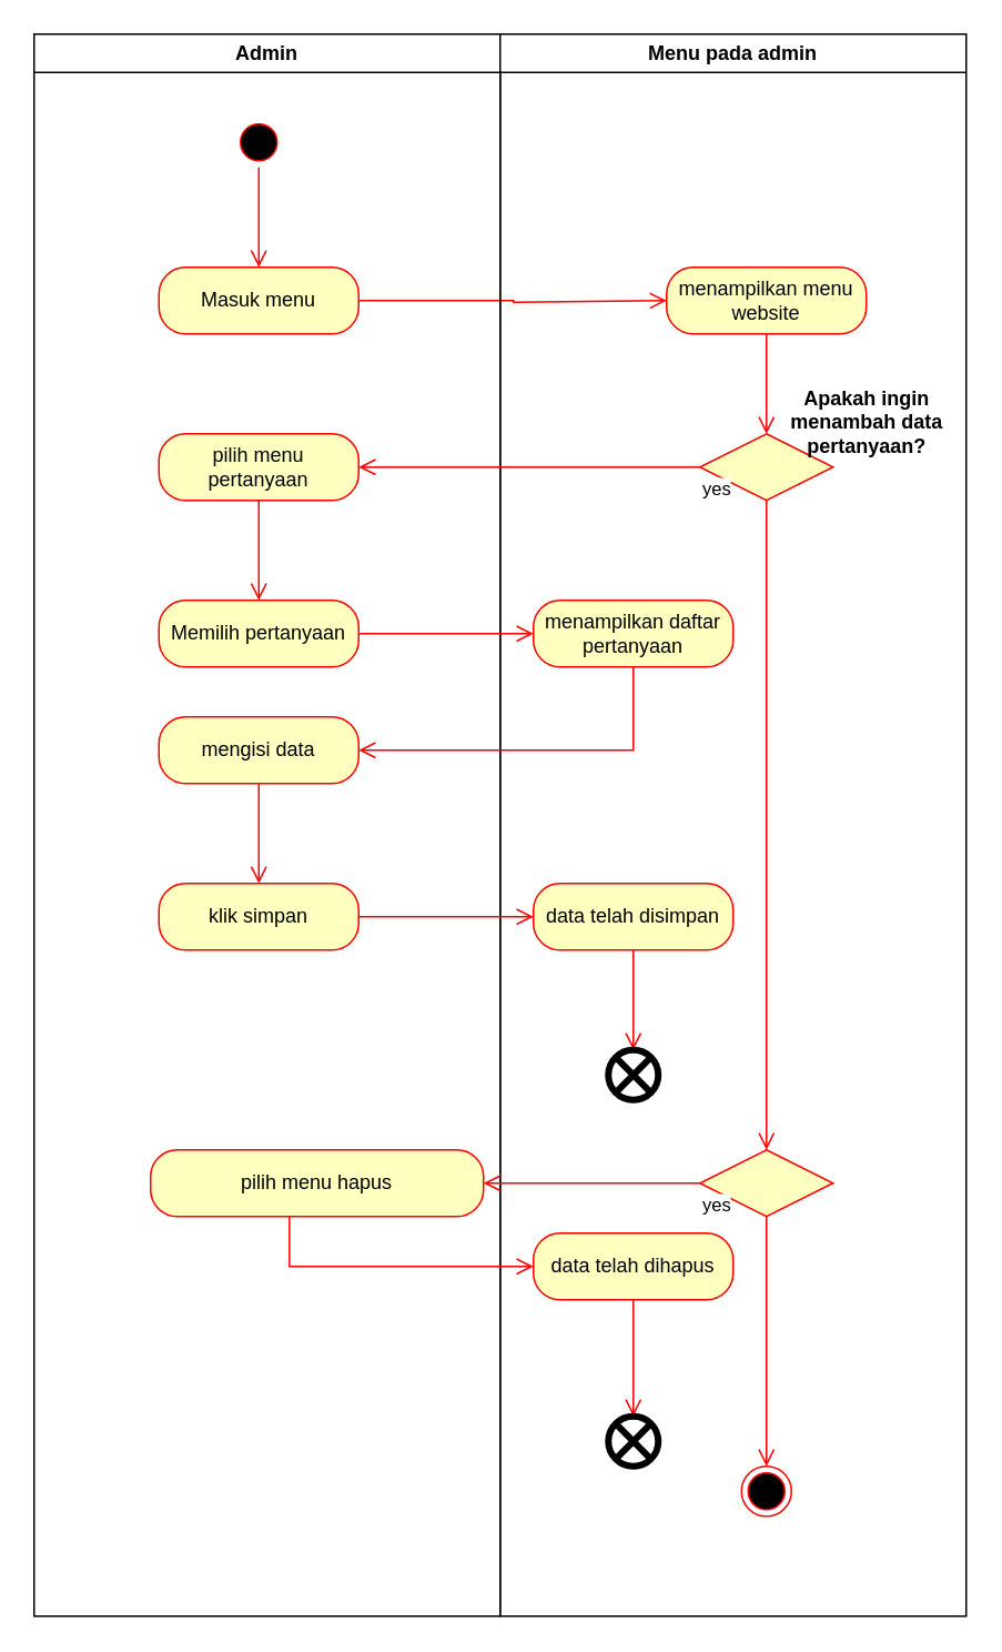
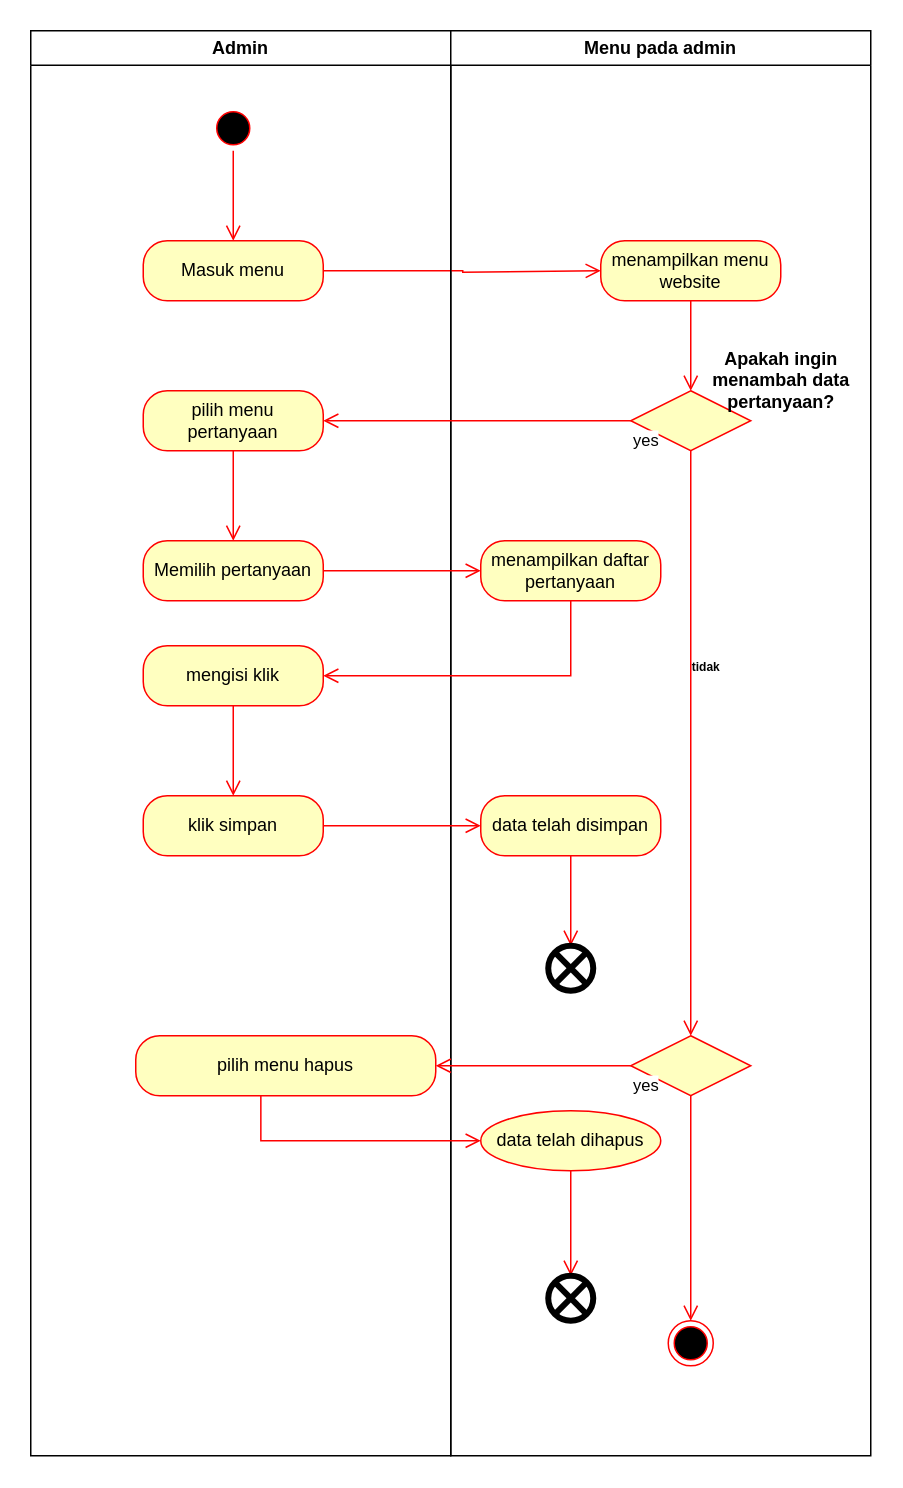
+ <mxCell id="30" value="&lt;font style=&quot;font-size: 8px;&quot;&gt;tidak&lt;/font&gt;" style="text;align=center;fontStyle=1;verticalAlign=middle;spacingLeft=3;spacingRight=3;strokeColor=none;rotatable=0;points=[[0,0.5],[1,0.5]];portConstraint=eastwest;html=1;" vertex="1" parent="14"><mxGeometry x="130" y="410" width="80" height="26" as="geometry" /></mxCell>
- <mxCell id="11" value="mengisi data" style="rounded=1;whiteSpace=wrap;html=1;arcSize=40;fontColor=#000000;fillColor=#ffffc0;strokeColor=#ff0000;" vertex="1" parent="2"><mxGeometry x="75" y="410" width="120" height="40" as="geometry" /></mxCell>
+ <mxCell id="11" value="mengisi klik" style="rounded=1;whiteSpace=wrap;html=1;arcSize=40;fontColor=#000000;fillColor=#ffffc0;strokeColor=#ff0000;" vertex="1" parent="2"><mxGeometry x="75" y="410" width="120" height="40" as="geometry" /></mxCell>
- <mxCell id="27" value="data telah dihapus" style="rounded=1;whiteSpace=wrap;html=1;arcSize=40;fontColor=#000000;fillColor=#ffffc0;strokeColor=#ff0000;" vertex="1" parent="14"><mxGeometry x="20" y="720" width="120" height="40" as="geometry" /></mxCell>
+ <mxCell id="27" value="data telah dihapus" style="ellipse;whiteSpace=wrap;html=1;arcSize=40;fontColor=#000000;fillColor=#ffffc0;strokeColor=#ff0000;" vertex="1" parent="14"><mxGeometry x="20" y="720" width="120" height="40" as="geometry" /></mxCell>
